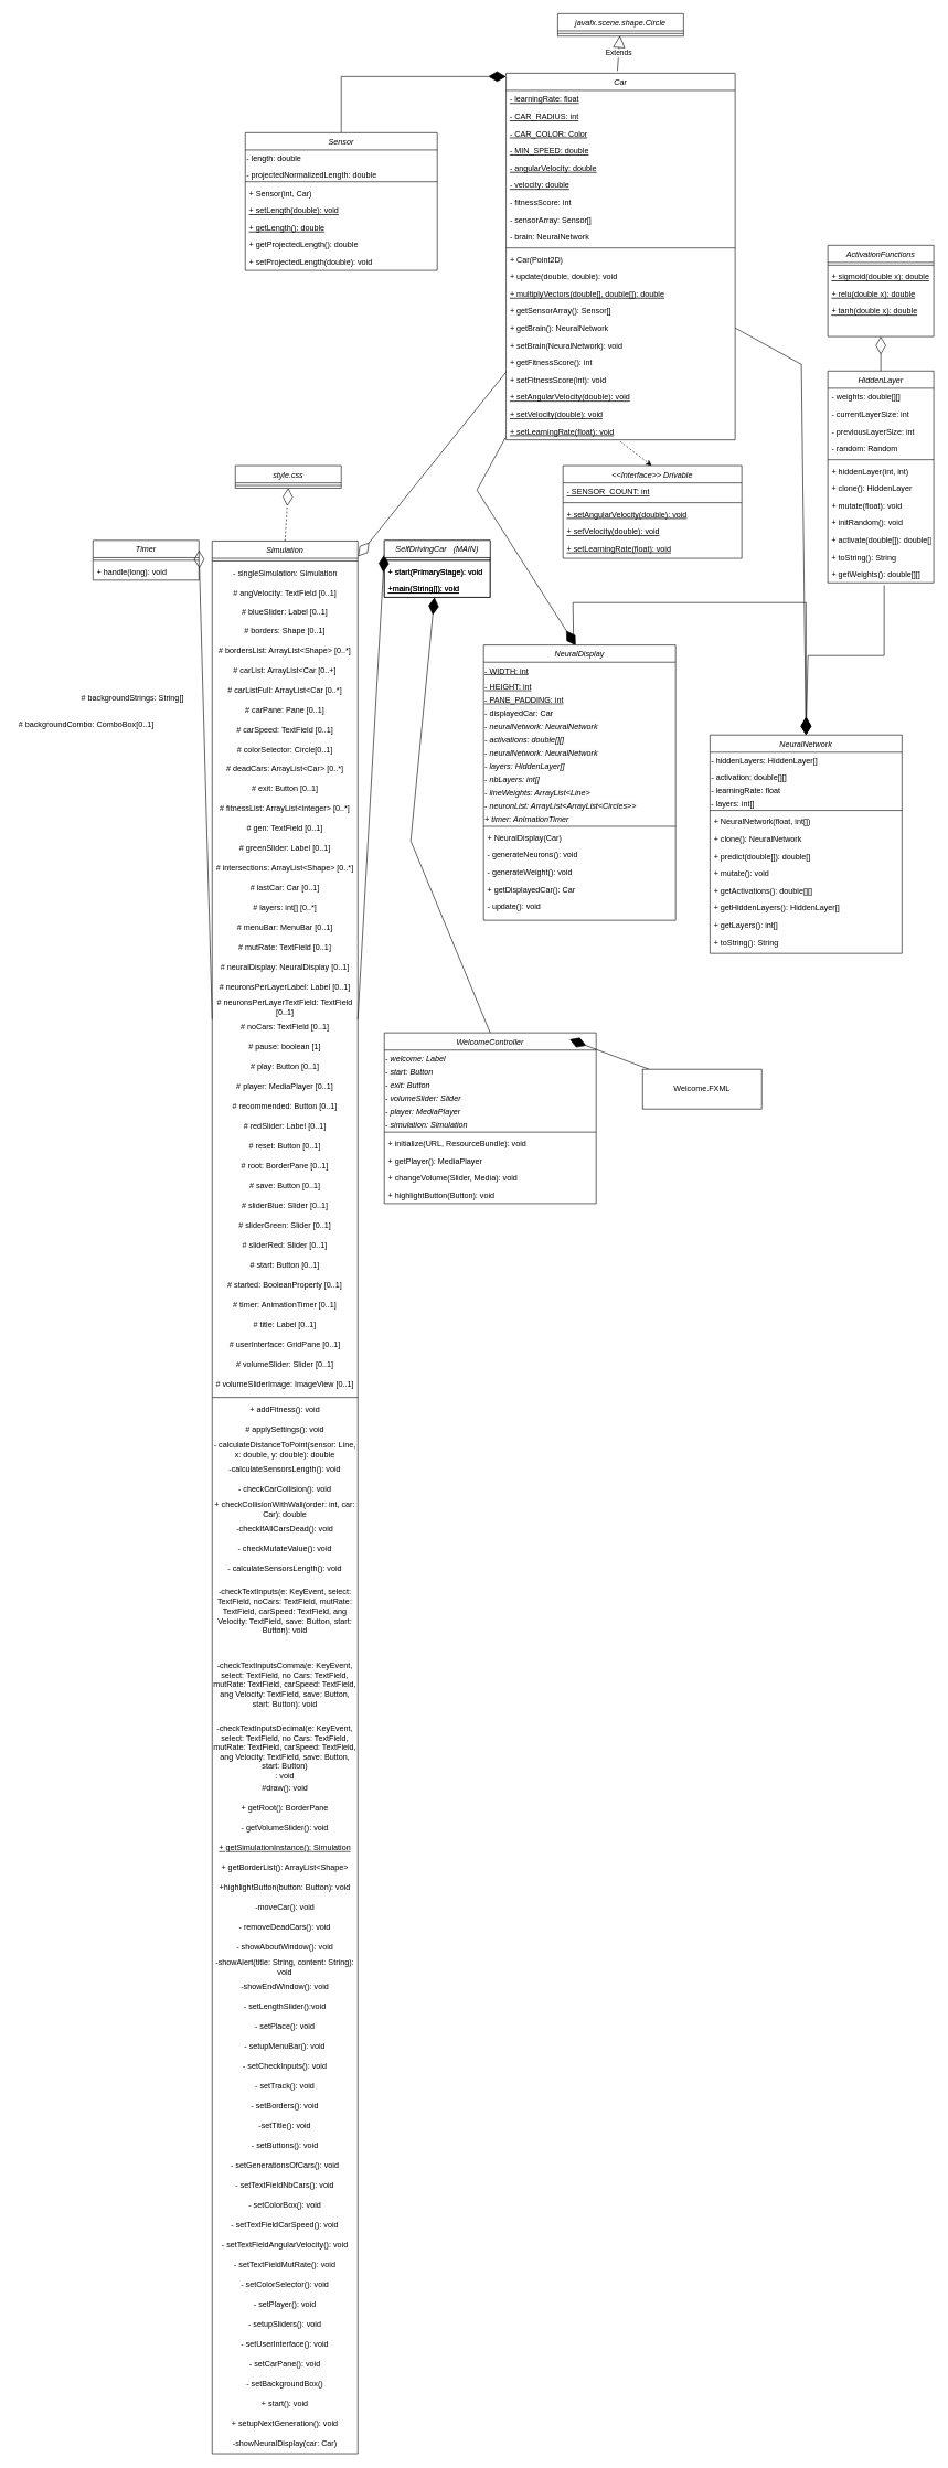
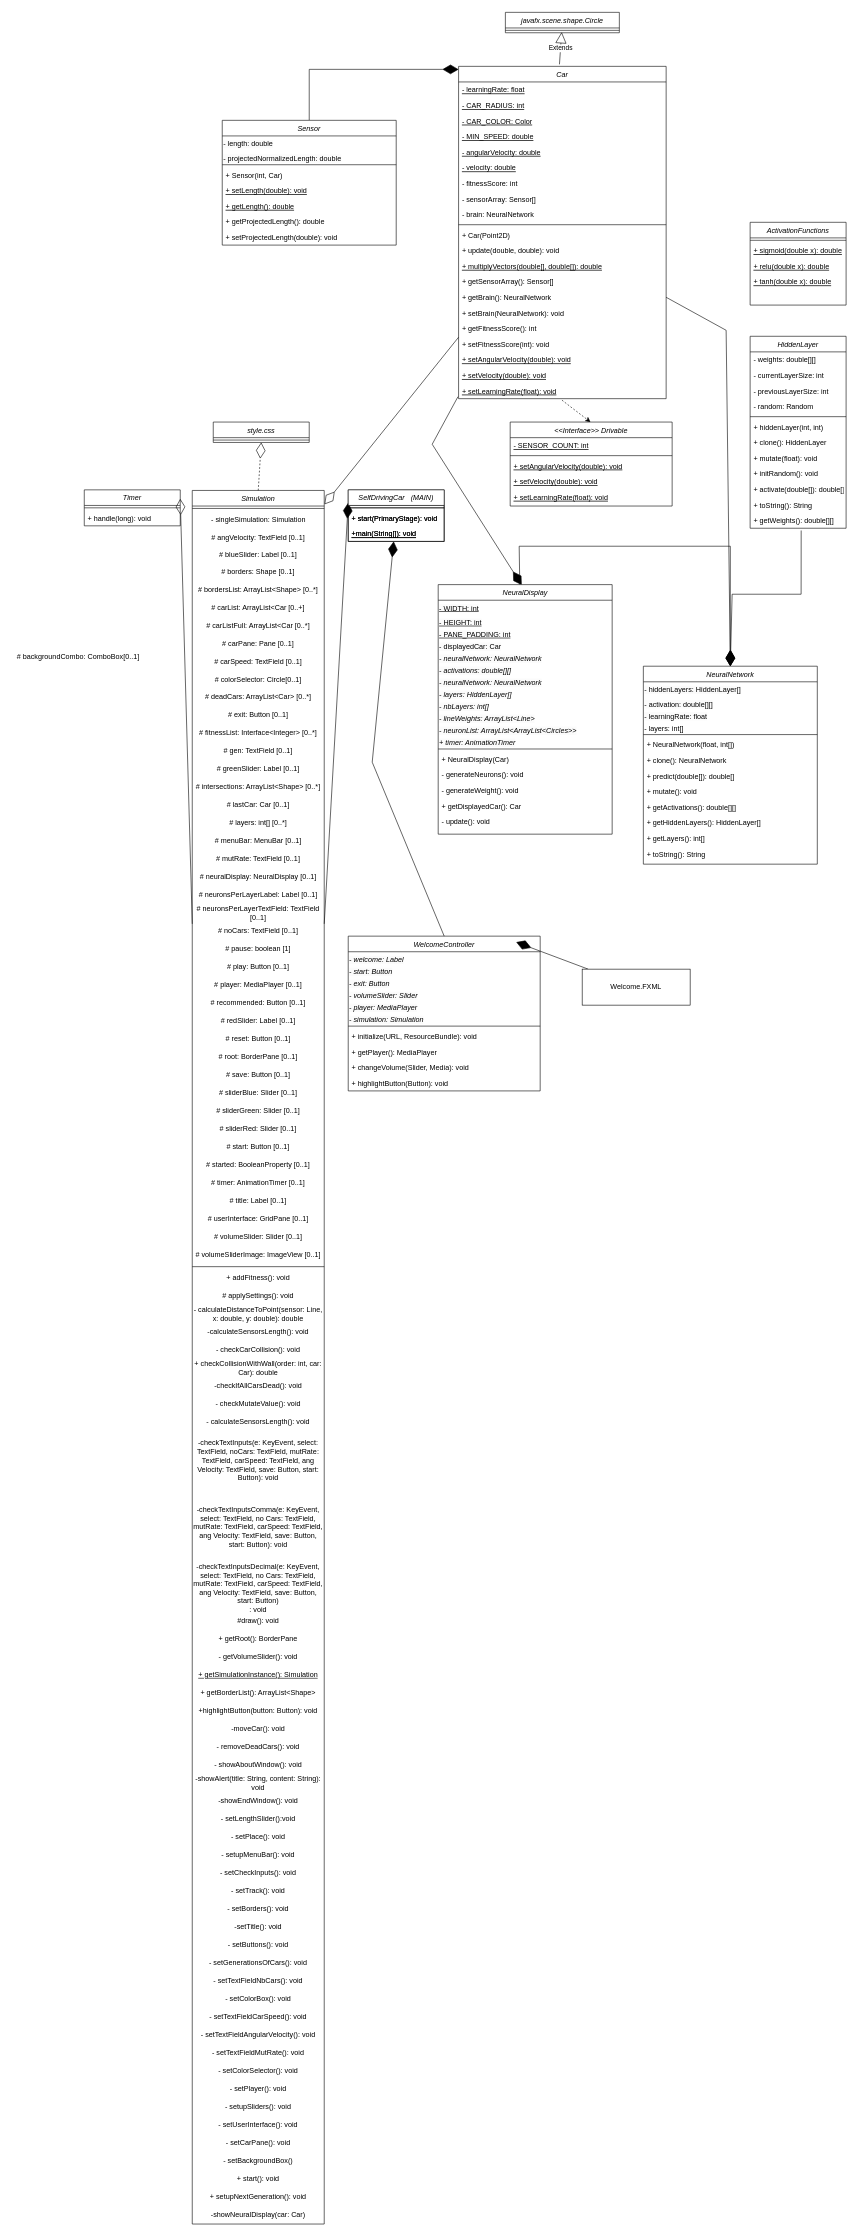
- <mxCell id="138" value="" style="endArrow=diamondThin;endFill=0;endSize=24;html=1;rounded=0;exitX=0.5;exitY=0;exitDx=0;exitDy=0;entryX=0.5;entryY=1;entryDx=0;entryDy=0;" parent="1" source="7" target="2" edge="1"><mxGeometry width="160" relative="1" as="geometry"><mxPoint x="1260" y="460" as="sourcePoint" /><mxPoint x="1330" y="430" as="targetPoint" /></mxGeometry></mxCell>
- <mxCell id="223" value="# backgroundStrings: String[]" style="text;html=1;strokeColor=none;fillColor=none;align=center;verticalAlign=middle;whiteSpace=wrap;rounded=0;" vertex="1" parent="1"><mxGeometry x="90" y="1040" width="220" height="30" as="geometry" /></mxCell>
- <mxCell id="56" value="#&amp;nbsp;fitnessList: ArrayList&amp;lt;Integer&amp;gt; [0..*]" style="text;html=1;strokeColor=none;fillColor=none;align=center;verticalAlign=middle;whiteSpace=wrap;rounded=0;" parent="42" vertex="1"><mxGeometry y="390" width="220" height="30" as="geometry" /></mxCell>
+ <mxCell id="56" value="#&amp;nbsp;fitnessList: Interface&amp;lt;Integer&amp;gt; [0..*]" style="text;html=1;strokeColor=none;fillColor=none;align=center;verticalAlign=middle;whiteSpace=wrap;rounded=0;" parent="42" vertex="1"><mxGeometry y="390" width="220" height="30" as="geometry" /></mxCell>
